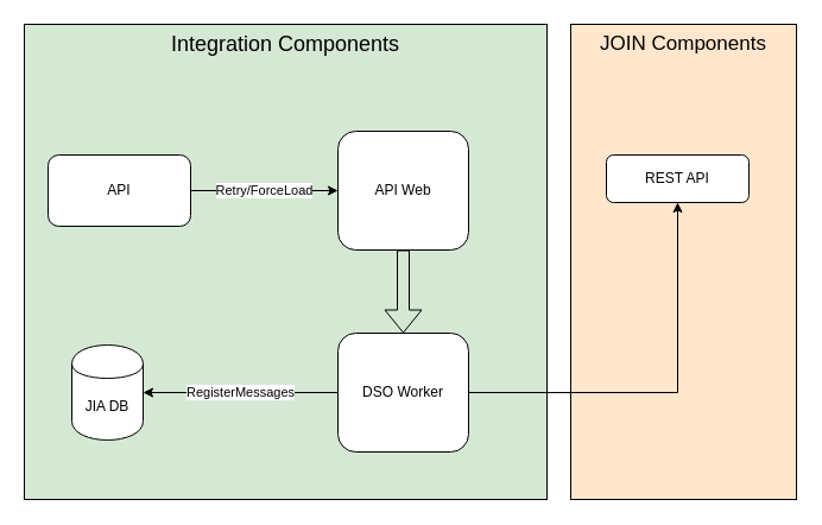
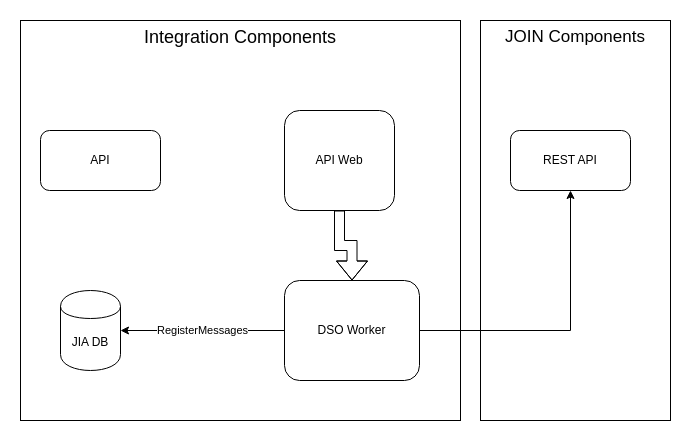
- <mxCell id="12" value="REST API" style="rounded=1;whiteSpace=wrap;html=1;fontSize=12;" vertex="1" parent="1"><mxGeometry x="510" y="130" width="120" height="40" as="geometry" /></mxCell>
+ <mxCell id="12" value="REST API" style="rounded=1;whiteSpace=wrap;html=1;fontSize=12;" vertex="1" parent="1"><mxGeometry x="510" y="130" width="120" height="60" as="geometry" /></mxCell>
- <mxCell id="10" value="Retry/ForceLoad" style="edgeStyle=orthogonalEdgeStyle;rounded=0;orthogonalLoop=1;jettySize=auto;html=1;entryX=0;entryY=0.5;entryDx=0;entryDy=0;" edge="1" parent="1" source="11" target="9"><mxGeometry relative="1" as="geometry" /></mxCell>
- <mxCell id="2" value="Integration Components" style="rounded=0;whiteSpace=wrap;html=1;verticalAlign=top;fontSize=18;fillColor=#d5e8d4;" vertex="1" parent="1"><mxGeometry x="20" y="20" width="440" height="400" as="geometry" /></mxCell>
+ <mxCell id="2" value="Integration Components" style="rounded=0;whiteSpace=wrap;html=1;verticalAlign=top;fontSize=18;" vertex="1" parent="1"><mxGeometry x="20" y="20" width="440" height="400" as="geometry" /></mxCell>
- <mxCell id="3" value="JOIN Components" style="rounded=0;whiteSpace=wrap;html=1;fontSize=17;verticalAlign=top;fillColor=#ffe6cc;" vertex="1" parent="1"><mxGeometry x="480" y="20" width="190" height="400" as="geometry" /></mxCell>
+ <mxCell id="3" value="JOIN Components" style="rounded=0;whiteSpace=wrap;html=1;fontSize=17;verticalAlign=top;" vertex="1" parent="1"><mxGeometry x="480" y="20" width="190" height="400" as="geometry" /></mxCell>
- <mxCell id="5" value="DSO Worker" style="rounded=1;whiteSpace=wrap;html=1;" vertex="1" parent="1"><mxGeometry x="284" y="280" width="110" height="100" as="geometry" /></mxCell>
+ <mxCell id="5" value="DSO Worker" style="rounded=1;whiteSpace=wrap;html=1;" vertex="1" parent="1"><mxGeometry x="284" y="280" width="135" height="100" as="geometry" /></mxCell>
